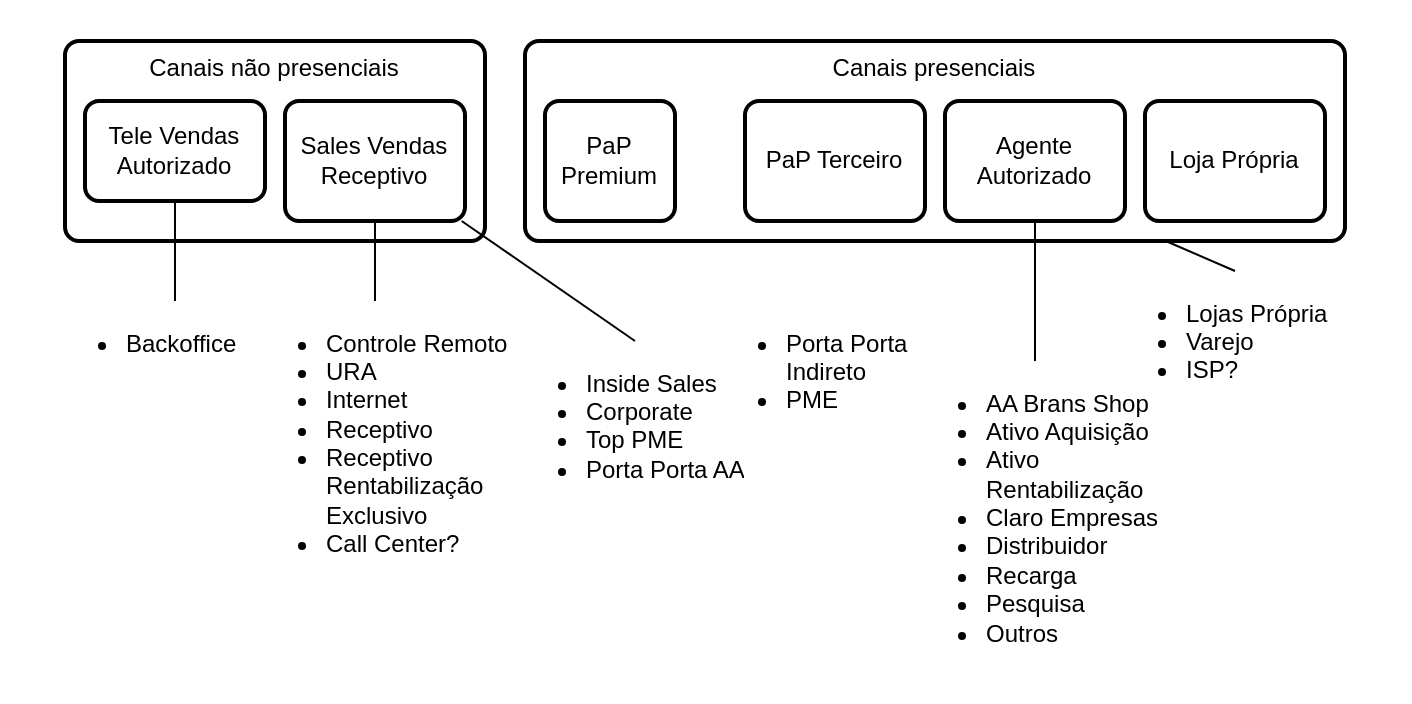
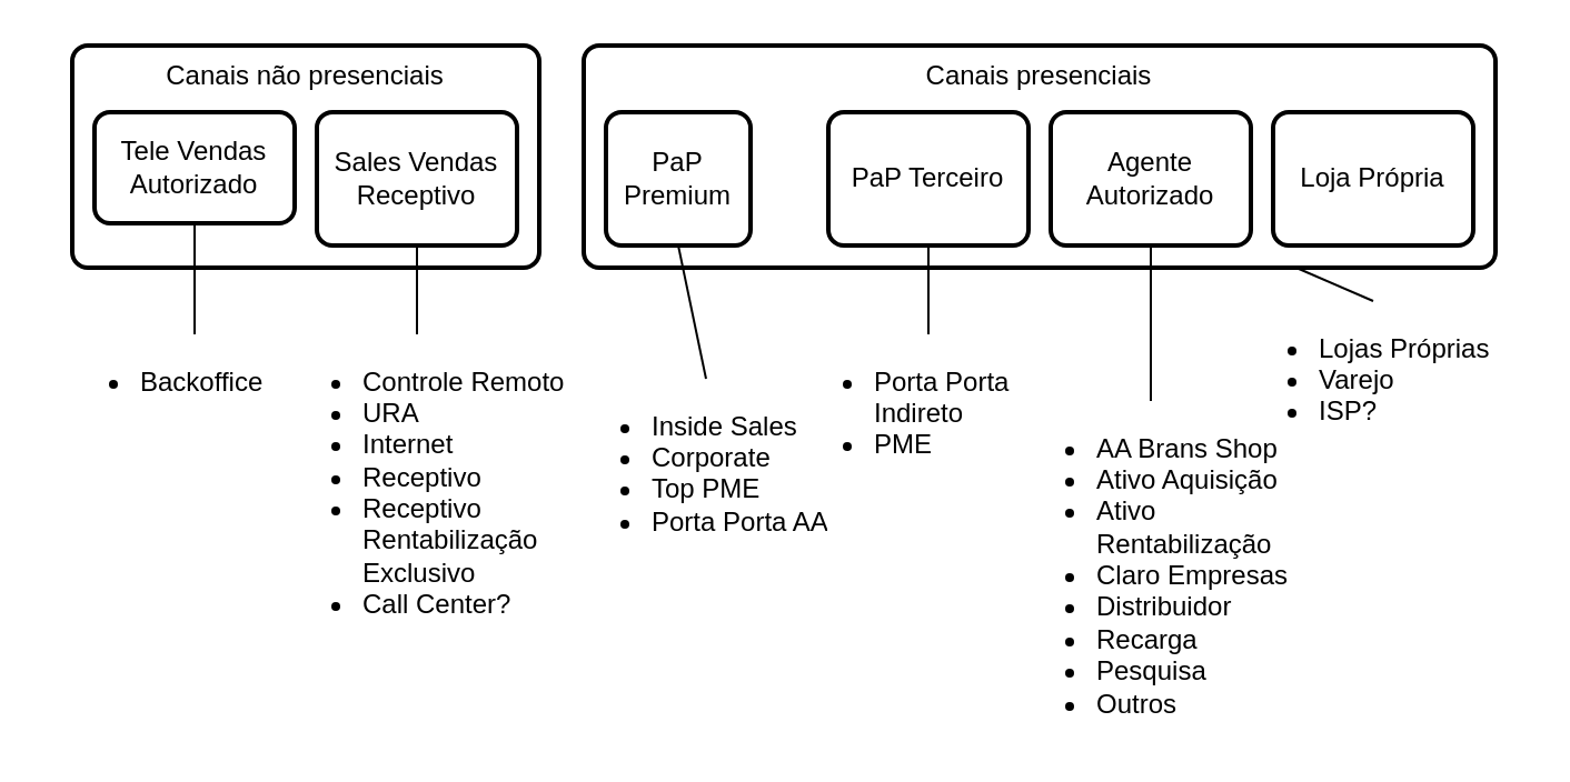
+ <mxCell id="12" value="" style="endArrow=none;html=1;rounded=0;entryX=0.5;entryY=1;entryDx=0;entryDy=0;exitX=0.5;exitY=0;exitDx=0;exitDy=0;" parent="1" source="16" target="7" edge="1"><mxGeometry width="50" height="50" relative="1" as="geometry"><mxPoint x="417" y="150" as="sourcePoint" /><mxPoint x="527" y="120" as="targetPoint" /></mxGeometry></mxCell>
- <mxCell id="19" value="" style="endArrow=none;html=1;rounded=0;exitX=0.5;exitY=0;exitDx=0;exitDy=0;" parent="1" source="17" target="4" edge="1"><mxGeometry width="50" height="50" relative="1" as="geometry"><mxPoint x="197" y="150" as="sourcePoint" /><mxPoint x="197" y="120" as="targetPoint" /></mxGeometry></mxCell>
+ <mxCell id="19" value="" style="endArrow=none;html=1;rounded=0;entryX=0.5;entryY=1;entryDx=0;entryDy=0;exitX=0.5;exitY=0;exitDx=0;exitDy=0;" parent="1" source="17" target="6" edge="1"><mxGeometry width="50" height="50" relative="1" as="geometry"><mxPoint x="197" y="150" as="sourcePoint" /><mxPoint x="197" y="120" as="targetPoint" /></mxGeometry></mxCell>
- <mxCell id="18" value="&lt;ul&gt;&lt;li&gt;Lojas Própria&lt;/li&gt;&lt;li&gt;Varejo&lt;/li&gt;&lt;li&gt;ISP?&lt;/li&gt;&lt;/ul&gt;" style="text;strokeColor=none;fillColor=none;html=1;whiteSpace=wrap;verticalAlign=middle;overflow=hidden;" parent="1" vertex="1"><mxGeometry x="550.75" y="135" width="132.5" height="60" as="geometry" /></mxCell>
+ <mxCell id="18" value="&lt;ul&gt;&lt;li&gt;Lojas Próprias&lt;/li&gt;&lt;li&gt;Varejo&lt;/li&gt;&lt;li&gt;ISP?&lt;/li&gt;&lt;/ul&gt;" style="text;strokeColor=none;fillColor=none;html=1;whiteSpace=wrap;verticalAlign=middle;overflow=hidden;" parent="1" vertex="1"><mxGeometry x="550.75" y="135" width="132.5" height="60" as="geometry" /></mxCell>
